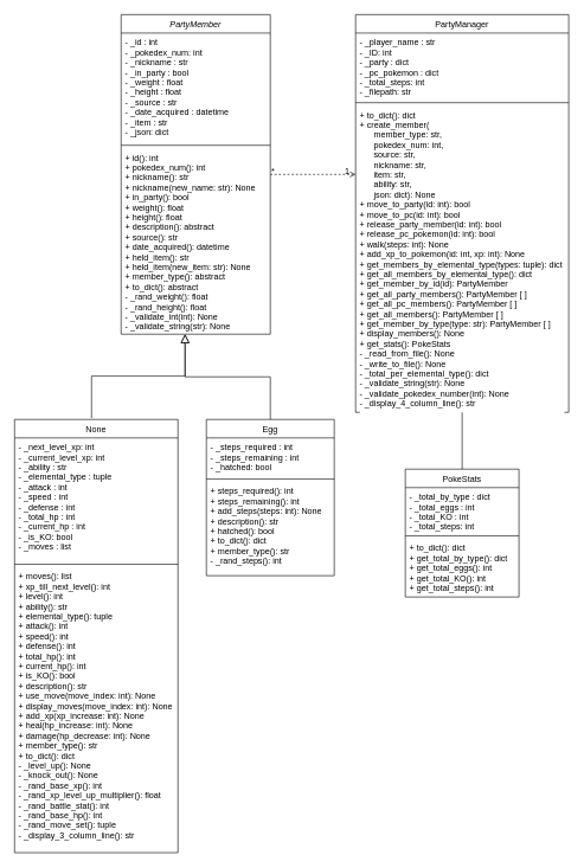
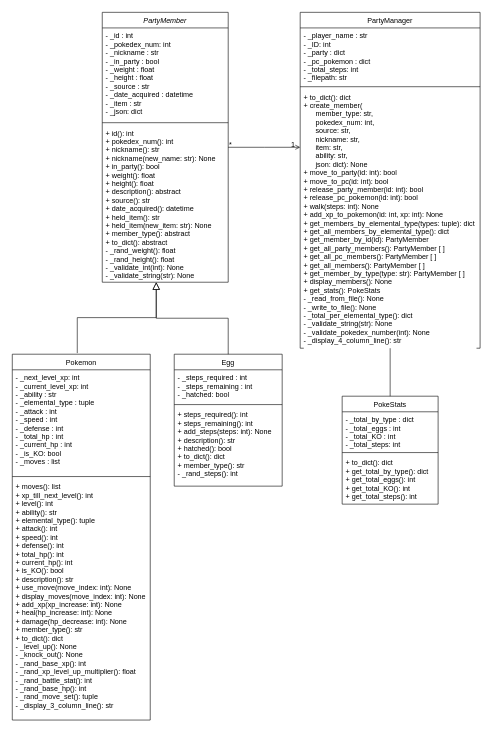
- <mxCell id="16" value="" style="endArrow=open;shadow=0;strokeWidth=1;strokeColor=#000000;rounded=0;endFill=1;edgeStyle=elbowEdgeStyle;elbow=vertical;dashed=1;" parent="1" source="2" target="12" edge="1"><mxGeometry x="0.5" y="41" relative="1" as="geometry"><mxPoint x="330" y="92" as="sourcePoint" /><mxPoint x="490" y="92" as="targetPoint" /><mxPoint x="-40" y="32" as="offset" /></mxGeometry></mxCell>
+ <mxCell id="16" value="" style="endArrow=open;shadow=0;strokeWidth=1;strokeColor=#000000;rounded=0;endFill=1;edgeStyle=elbowEdgeStyle;elbow=vertical;" parent="1" source="2" target="12" edge="1"><mxGeometry x="0.5" y="41" relative="1" as="geometry"><mxPoint x="330" y="92" as="sourcePoint" /><mxPoint x="490" y="92" as="targetPoint" /><mxPoint x="-40" y="32" as="offset" /></mxGeometry></mxCell>
- <mxCell id="6" value="None" style="swimlane;fontStyle=0;align=center;verticalAlign=top;childLayout=stackLayout;horizontal=1;startSize=26;horizontalStack=0;resizeParent=1;resizeLast=0;collapsible=1;marginBottom=0;rounded=0;shadow=0;strokeWidth=1;" parent="1" vertex="1"><mxGeometry x="20" y="590" width="230" height="610" as="geometry"><mxRectangle x="130" y="380" width="160" height="26" as="alternateBounds" /></mxGeometry></mxCell>
+ <mxCell id="6" value="Pokemon" style="swimlane;fontStyle=0;align=center;verticalAlign=top;childLayout=stackLayout;horizontal=1;startSize=26;horizontalStack=0;resizeParent=1;resizeLast=0;collapsible=1;marginBottom=0;rounded=0;shadow=0;strokeWidth=1;" parent="1" vertex="1"><mxGeometry x="20" y="590" width="230" height="610" as="geometry"><mxRectangle x="130" y="380" width="160" height="26" as="alternateBounds" /></mxGeometry></mxCell>
